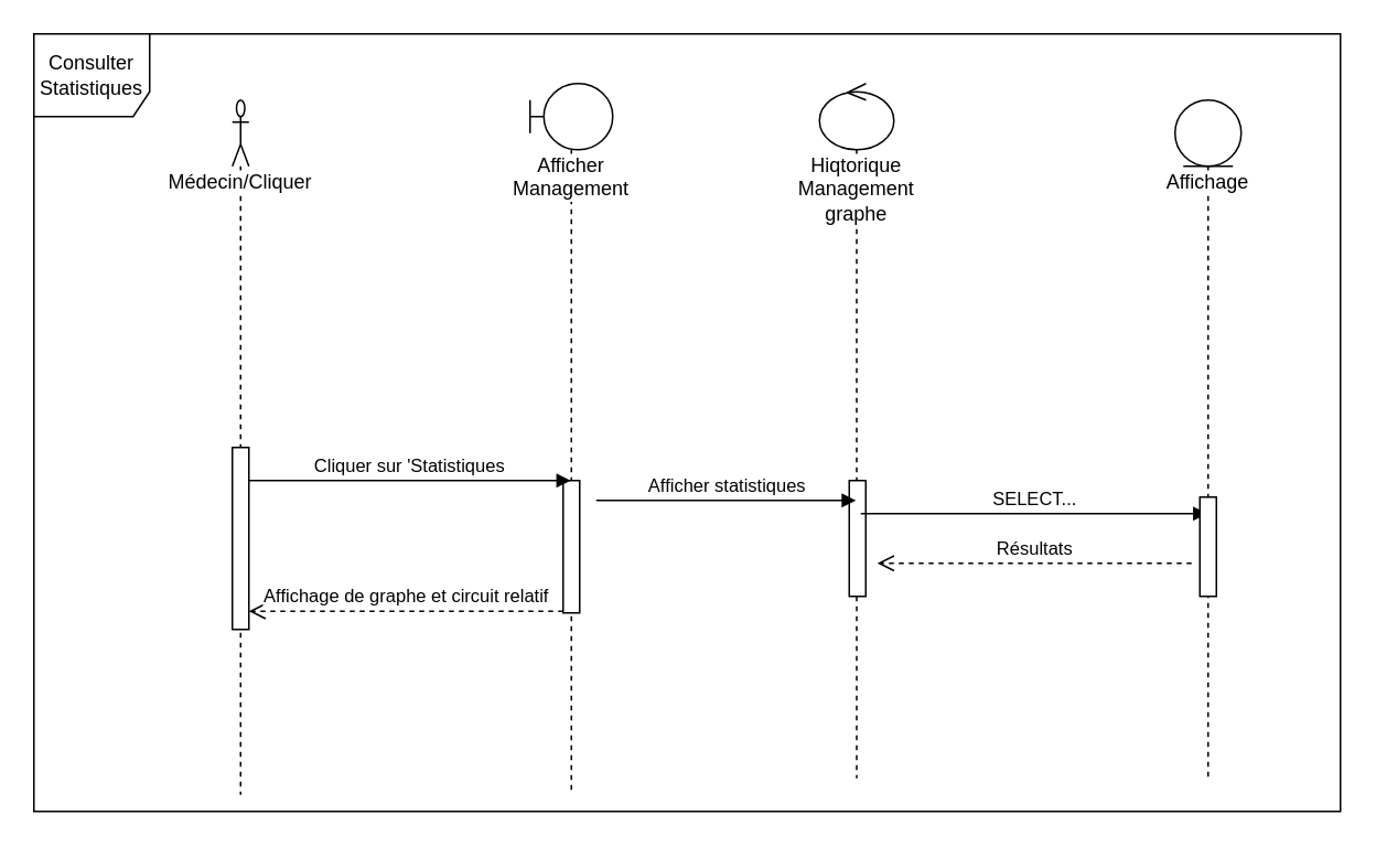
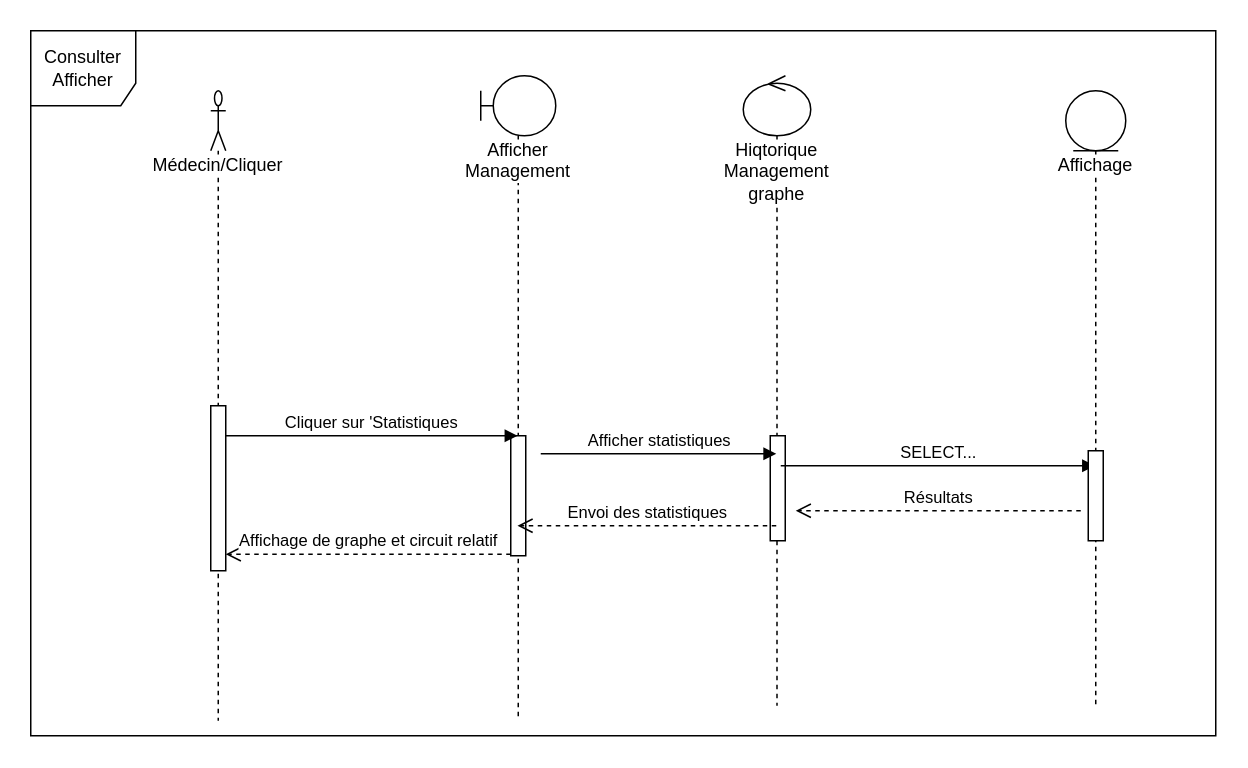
- <mxCell id="2" value="Consulter Statistiques" style="shape=umlFrame;whiteSpace=wrap;html=1;width=70;height=50;" parent="1" vertex="1"><mxGeometry y="20" width="790" height="470" as="geometry" x="20" /></mxCell>
+ <mxCell id="2" value="Consulter Afficher" style="shape=umlFrame;whiteSpace=wrap;html=1;width=70;height=50;" parent="1" vertex="1"><mxGeometry y="20" width="790" height="470" as="geometry" x="20" /></mxCell>
+ <mxCell id="14" value="Envoi des statistiques" style="html=1;verticalAlign=bottom;endArrow=open;dashed=1;endSize=8;" parent="1" source="7" target="3" edge="1"><mxGeometry relative="1" as="geometry"><mxPoint x="510" y="420" as="sourcePoint" /><mxPoint x="430" y="420" as="targetPoint" /><Array as="points"><mxPoint x="420" y="350" /></Array></mxGeometry></mxCell>
